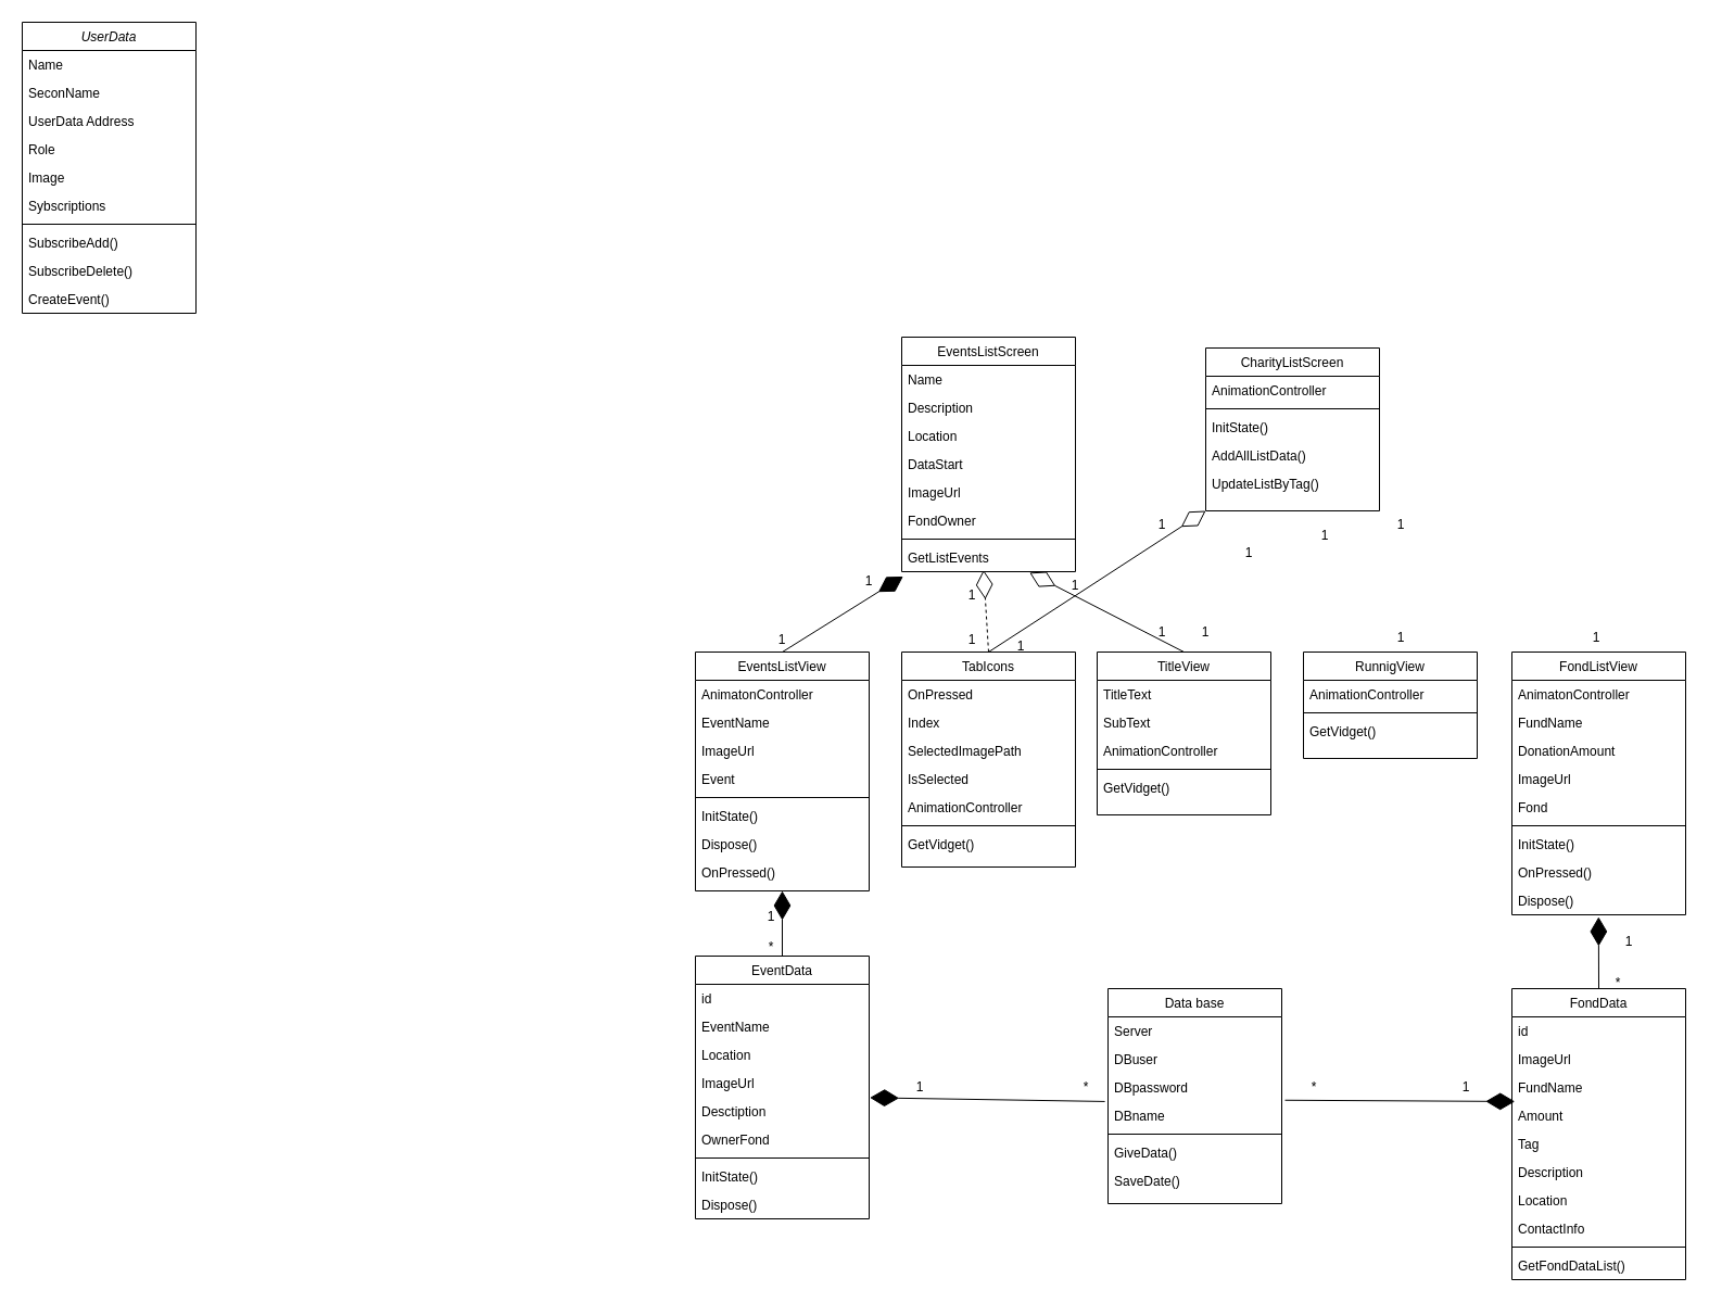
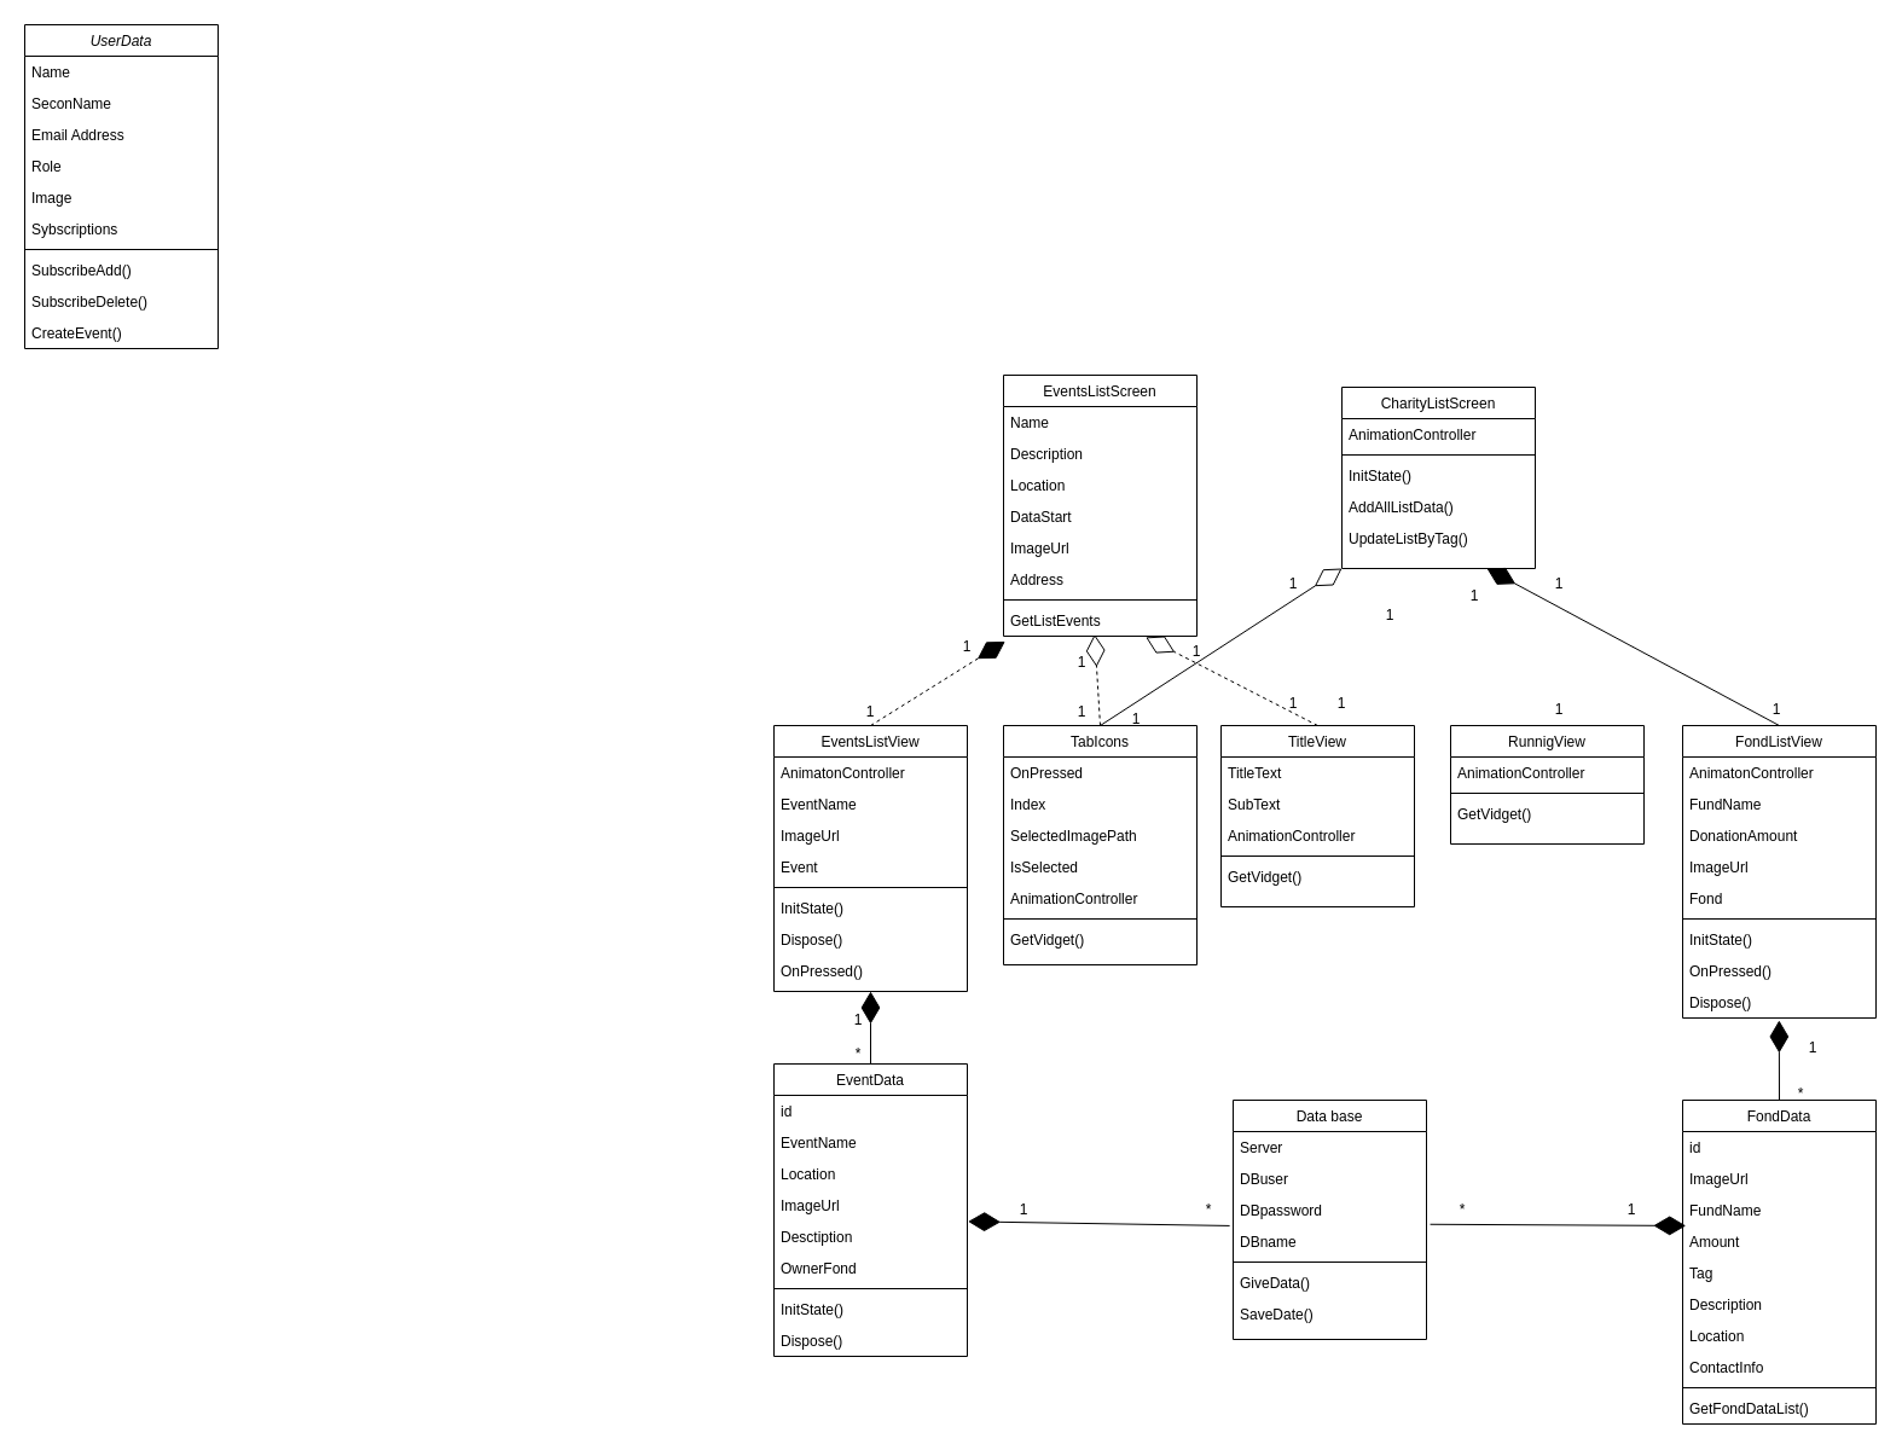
- <mxCell id="5" value="UserData Address" style="text;align=left;verticalAlign=top;spacingLeft=4;spacingRight=4;overflow=hidden;rotatable=0;points=[[0,0.5],[1,0.5]];portConstraint=eastwest;rounded=0;shadow=0;html=0;" parent="2" vertex="1"><mxGeometry y="78" width="160" height="26" as="geometry" /></mxCell>
+ <mxCell id="5" value="Email Address" style="text;align=left;verticalAlign=top;spacingLeft=4;spacingRight=4;overflow=hidden;rotatable=0;points=[[0,0.5],[1,0.5]];portConstraint=eastwest;rounded=0;shadow=0;html=0;" parent="2" vertex="1"><mxGeometry y="78" width="160" height="26" as="geometry" /></mxCell>
- <mxCell id="64" value="FondOwner" style="text;align=left;verticalAlign=top;spacingLeft=4;spacingRight=4;overflow=hidden;rotatable=0;points=[[0,0.5],[1,0.5]];portConstraint=eastwest;rounded=0;shadow=0;html=0;" vertex="1" parent="58"><mxGeometry y="156" width="160" height="26" as="geometry" /></mxCell>
+ <mxCell id="64" value="Address" style="text;align=left;verticalAlign=top;spacingLeft=4;spacingRight=4;overflow=hidden;rotatable=0;points=[[0,0.5],[1,0.5]];portConstraint=eastwest;rounded=0;shadow=0;html=0;" vertex="1" parent="58"><mxGeometry y="156" width="160" height="26" as="geometry" /></mxCell>
+ <mxCell id="69" value="" style="endArrow=diamondThin;endFill=1;endSize=24;html=1;rounded=0;exitX=0.5;exitY=0;exitDx=0;exitDy=0;entryX=0.75;entryY=1;entryDx=0;entryDy=0;" edge="1" parent="1" source="37" target="21"><mxGeometry width="160" relative="1" as="geometry"><mxPoint x="1200" y="750" as="sourcePoint" /><mxPoint x="1360" y="750" as="targetPoint" /></mxGeometry></mxCell>
- <mxCell id="80" value="" style="endArrow=diamondThin;endFill=0;endSize=24;html=1;rounded=0;exitX=0.5;exitY=0;exitDx=0;exitDy=0;entryX=0.736;entryY=1.034;entryDx=0;entryDy=0;entryPerimeter=0;" edge="1" parent="1" source="31" target="66"><mxGeometry width="160" relative="1" as="geometry"><mxPoint x="680" y="760" as="sourcePoint" /><mxPoint x="840" y="760" as="targetPoint" /></mxGeometry></mxCell>
+ <mxCell id="80" value="" style="endArrow=diamondThin;endFill=0;endSize=24;html=1;rounded=0;exitX=0.5;exitY=0;exitDx=0;exitDy=0;entryX=0.736;entryY=1.034;entryDx=0;entryDy=0;entryPerimeter=0;dashed=1;" edge="1" parent="1" source="31" target="66"><mxGeometry width="160" relative="1" as="geometry"><mxPoint x="680" y="760" as="sourcePoint" /><mxPoint x="840" y="760" as="targetPoint" /></mxGeometry></mxCell>
- <mxCell id="102" value="" style="endArrow=diamondThin;endFill=1;endSize=24;html=1;rounded=0;exitX=0.5;exitY=0;exitDx=0;exitDy=0;entryX=0.008;entryY=1.17;entryDx=0;entryDy=0;entryPerimeter=0;" edge="1" parent="1" source="81" target="66"><mxGeometry width="160" relative="1" as="geometry"><mxPoint x="680" y="760" as="sourcePoint" /><mxPoint x="840" y="760" as="targetPoint" /></mxGeometry></mxCell>
+ <mxCell id="102" value="" style="endArrow=diamondThin;endFill=1;endSize=24;html=1;rounded=0;exitX=0.5;exitY=0;exitDx=0;exitDy=0;entryX=0.008;entryY=1.17;entryDx=0;entryDy=0;entryPerimeter=0;dashed=1;" edge="1" parent="1" source="81" target="66"><mxGeometry width="160" relative="1" as="geometry"><mxPoint x="680" y="760" as="sourcePoint" /><mxPoint x="840" y="760" as="targetPoint" /></mxGeometry></mxCell>
